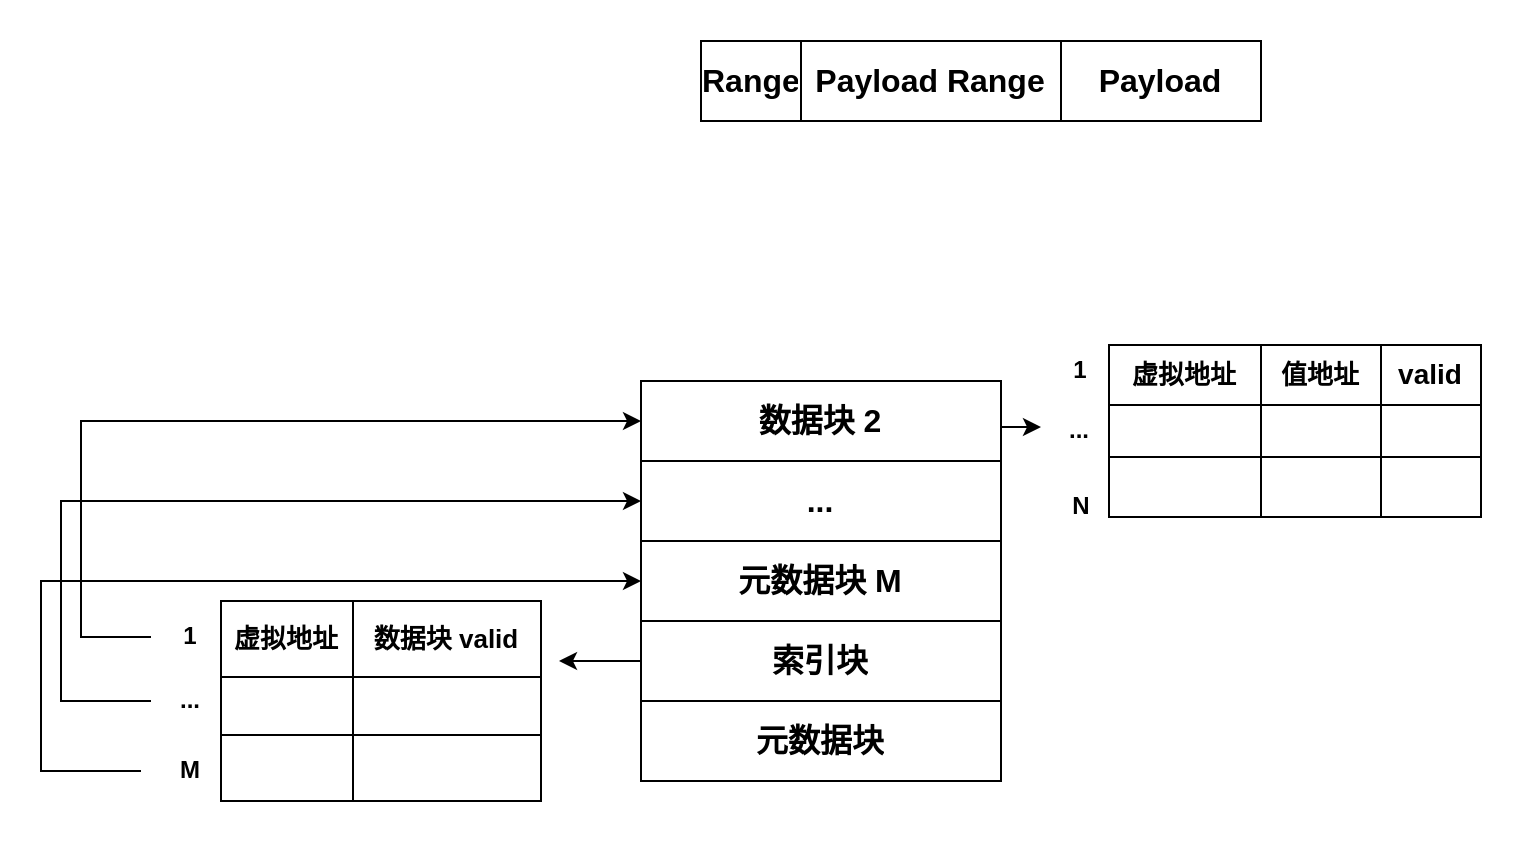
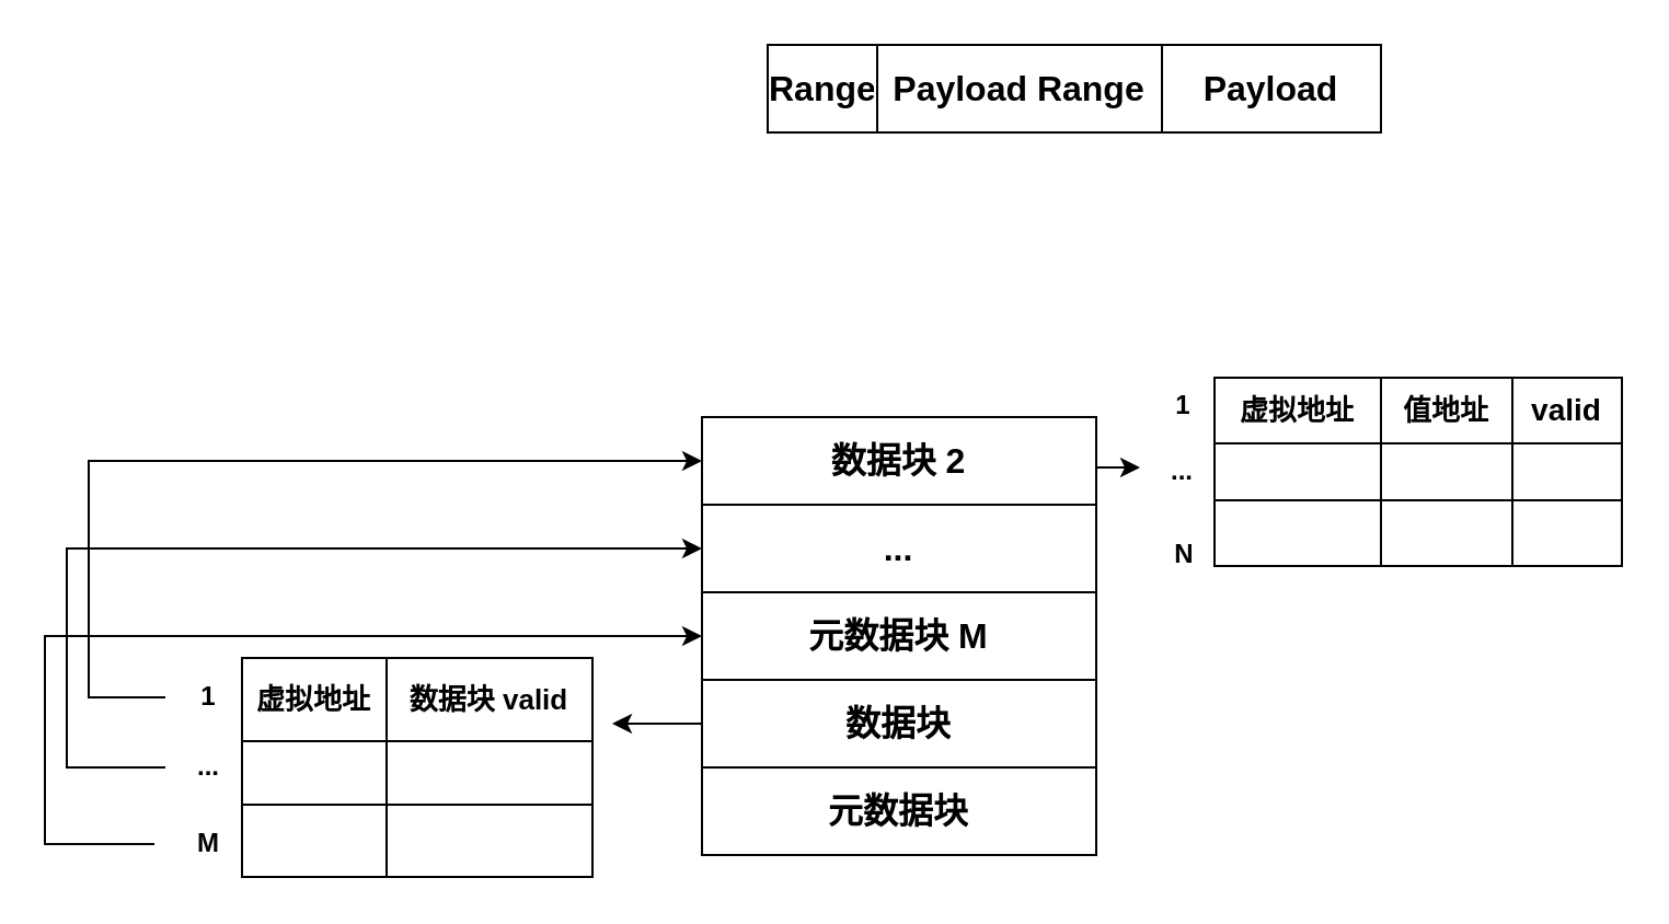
- <mxCell id="26" value="&lt;b&gt;索引块&lt;/b&gt;" style="shape=partialRectangle;html=1;whiteSpace=wrap;connectable=0;strokeColor=inherit;overflow=hidden;fillColor=none;top=0;left=0;bottom=0;right=0;pointerEvents=1;fontSize=16;" parent="25" vertex="1"><mxGeometry width="180" height="40" as="geometry"><mxRectangle width="180" height="40" as="alternateBounds" /></mxGeometry></mxCell>
+ <mxCell id="26" value="&lt;b&gt;数据块&lt;/b&gt;" style="shape=partialRectangle;html=1;whiteSpace=wrap;connectable=0;strokeColor=inherit;overflow=hidden;fillColor=none;top=0;left=0;bottom=0;right=0;pointerEvents=1;fontSize=16;" parent="25" vertex="1"><mxGeometry width="180" height="40" as="geometry"><mxRectangle width="180" height="40" as="alternateBounds" /></mxGeometry></mxCell>
